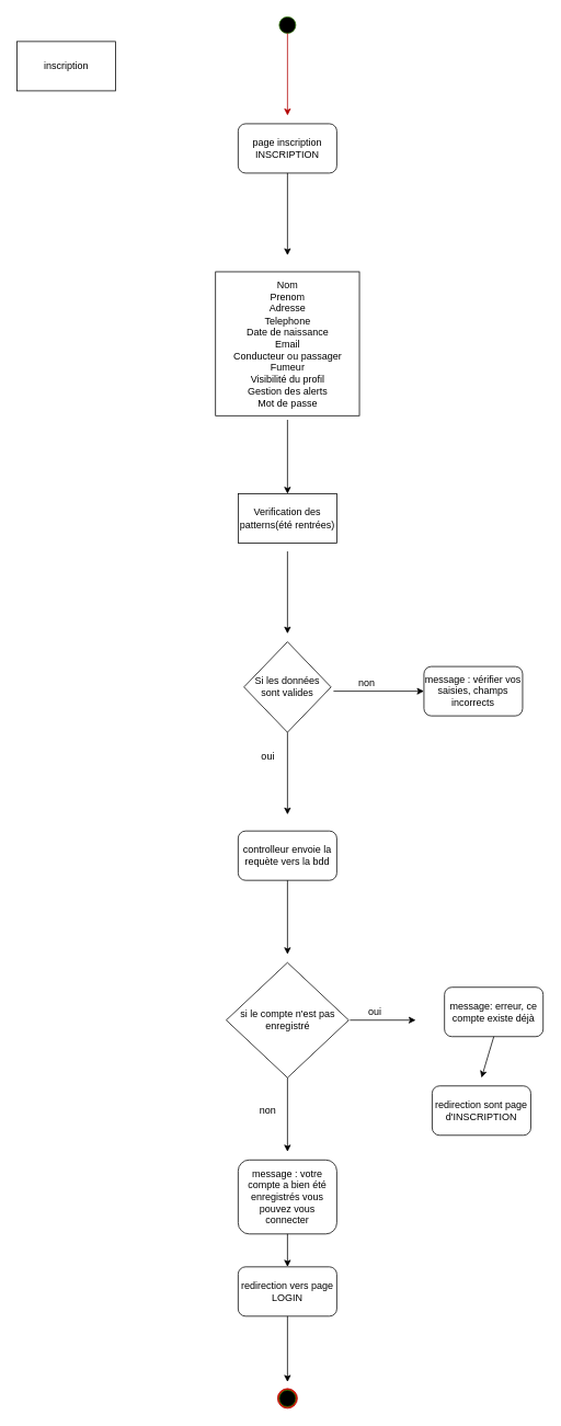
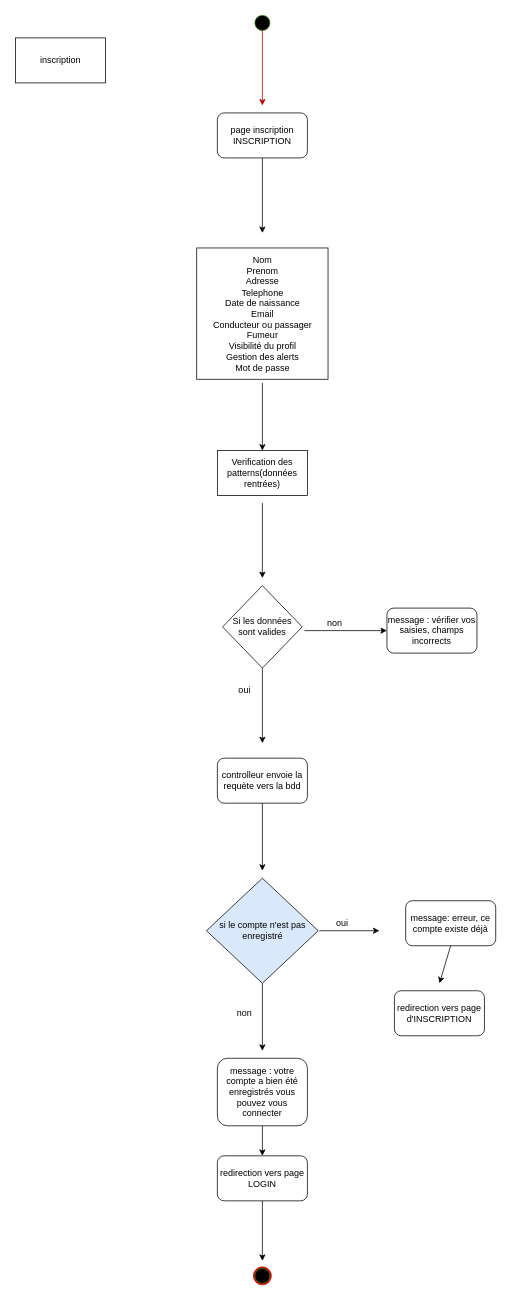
- <mxCell id="14" value="Verification des patterns(été rentrées)" style="rounded=0;whiteSpace=wrap;html=1;align=center;" vertex="1" parent="1"><mxGeometry x="289" y="600" width="120" height="60" as="geometry" /></mxCell>
+ <mxCell id="14" value="Verification des patterns(données rentrées)" style="rounded=0;whiteSpace=wrap;html=1;align=center;" vertex="1" parent="1"><mxGeometry x="289" y="600" width="120" height="60" as="geometry" /></mxCell>
- <mxCell id="19" value="si le compte n'est pas enregistré" style="rhombus;whiteSpace=wrap;html=1;align=center;" vertex="1" parent="1"><mxGeometry x="274.5" y="1170" width="149" height="140" as="geometry" /></mxCell>
+ <mxCell id="19" value="si le compte n'est pas enregistré" style="rhombus;whiteSpace=wrap;html=1;align=center;fillColor=#dae8fc;" vertex="1" parent="1"><mxGeometry x="274.5" y="1170" width="149" height="140" as="geometry" /></mxCell>
- <mxCell id="26" value="redirection sont page d'INSCRIPTION" style="rounded=1;whiteSpace=wrap;html=1;align=center;" vertex="1" parent="1"><mxGeometry x="525" y="1320" width="120" height="60" as="geometry" /></mxCell>
+ <mxCell id="26" value="redirection vers page d'INSCRIPTION" style="rounded=1;whiteSpace=wrap;html=1;align=center;" vertex="1" parent="1"><mxGeometry x="525" y="1320" width="120" height="60" as="geometry" /></mxCell>
